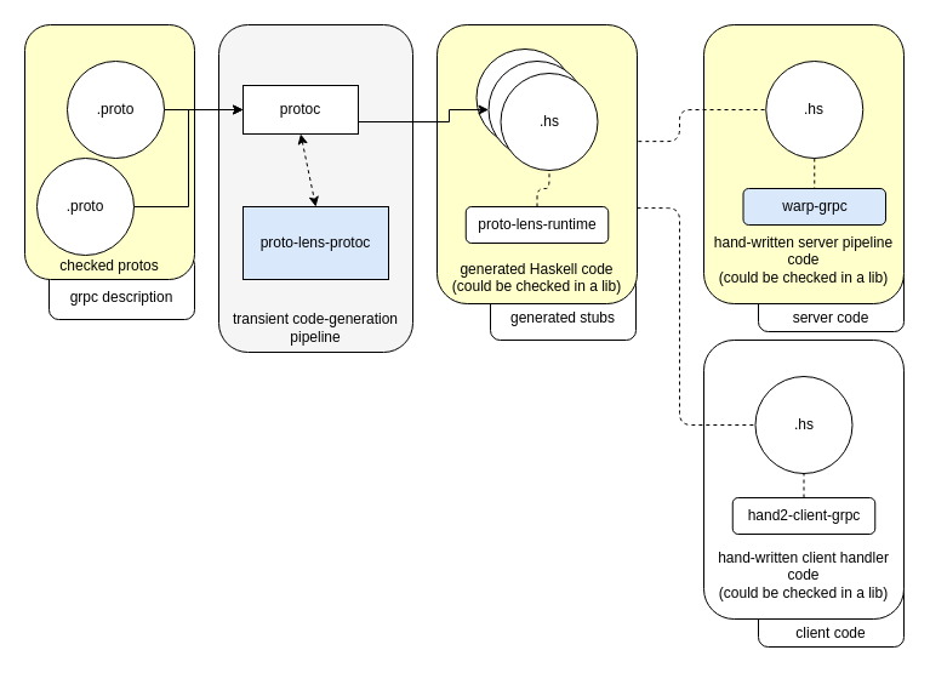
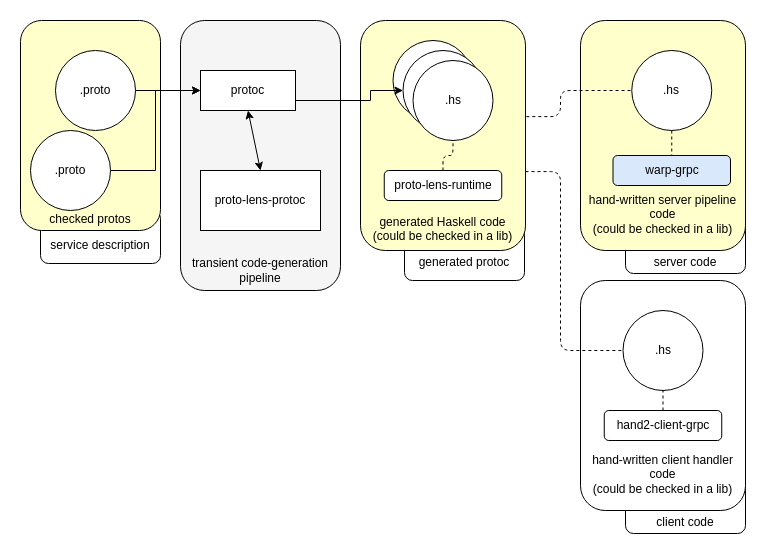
- <mxCell id="19" value="" style="endArrow=classic;startArrow=classic;html=1;entryX=0.5;entryY=0;entryDx=0;entryDy=0;exitX=0.5;exitY=1;exitDx=0;exitDy=0;dashed=1;" edge="1" parent="1" source="17" target="18"><mxGeometry width="50" height="50" relative="1" as="geometry"><mxPoint x="270" y="130" as="sourcePoint" /><mxPoint x="320" y="80" as="targetPoint" /></mxGeometry></mxCell>
+ <mxCell id="19" value="" style="endArrow=classic;startArrow=classic;html=1;entryX=0.5;entryY=0;entryDx=0;entryDy=0;exitX=0.5;exitY=1;exitDx=0;exitDy=0;" edge="1" parent="1" source="17" target="18"><mxGeometry width="50" height="50" relative="1" as="geometry"><mxPoint x="270" y="130" as="sourcePoint" /><mxPoint x="320" y="80" as="targetPoint" /></mxGeometry></mxCell>
- <mxCell id="18" value="proto-lens-protoc" style="rounded=0;whiteSpace=wrap;html=1;fillColor=#dae8fc;" vertex="1" parent="1"><mxGeometry x="200" y="170" width="120" height="60" as="geometry" /></mxCell>
+ <mxCell id="18" value="proto-lens-protoc" style="rounded=0;whiteSpace=wrap;html=1;" vertex="1" parent="1"><mxGeometry x="200" y="170" width="120" height="60" as="geometry" /></mxCell>
- <mxCell id="6" value="&lt;br&gt;&lt;div&gt;grpc description&lt;br&gt;&lt;/div&gt;" style="rounded=1;whiteSpace=wrap;html=1;fillColor=#FFFFFF;" vertex="1" parent="1"><mxGeometry x="40" y="210" width="120" height="53" as="geometry" /></mxCell>
+ <mxCell id="6" value="&lt;br&gt;&lt;div&gt;service description&lt;br&gt;&lt;/div&gt;" style="rounded=1;whiteSpace=wrap;html=1;fillColor=#FFFFFF;" vertex="1" parent="1"><mxGeometry x="40" y="210" width="120" height="53" as="geometry" /></mxCell>
- <mxCell id="7" value="&lt;div&gt;&lt;br&gt;&lt;/div&gt;&lt;div&gt;generated stubs&lt;/div&gt;" style="rounded=1;whiteSpace=wrap;html=1;fillColor=#FFFFFF;" vertex="1" parent="1"><mxGeometry x="404" y="227" width="120" height="53" as="geometry" /></mxCell>
+ <mxCell id="7" value="&lt;div&gt;&lt;br&gt;&lt;/div&gt;&lt;div&gt;generated protoc&lt;/div&gt;" style="rounded=1;whiteSpace=wrap;html=1;fillColor=#FFFFFF;" vertex="1" parent="1"><mxGeometry x="404" y="227" width="120" height="53" as="geometry" /></mxCell>
